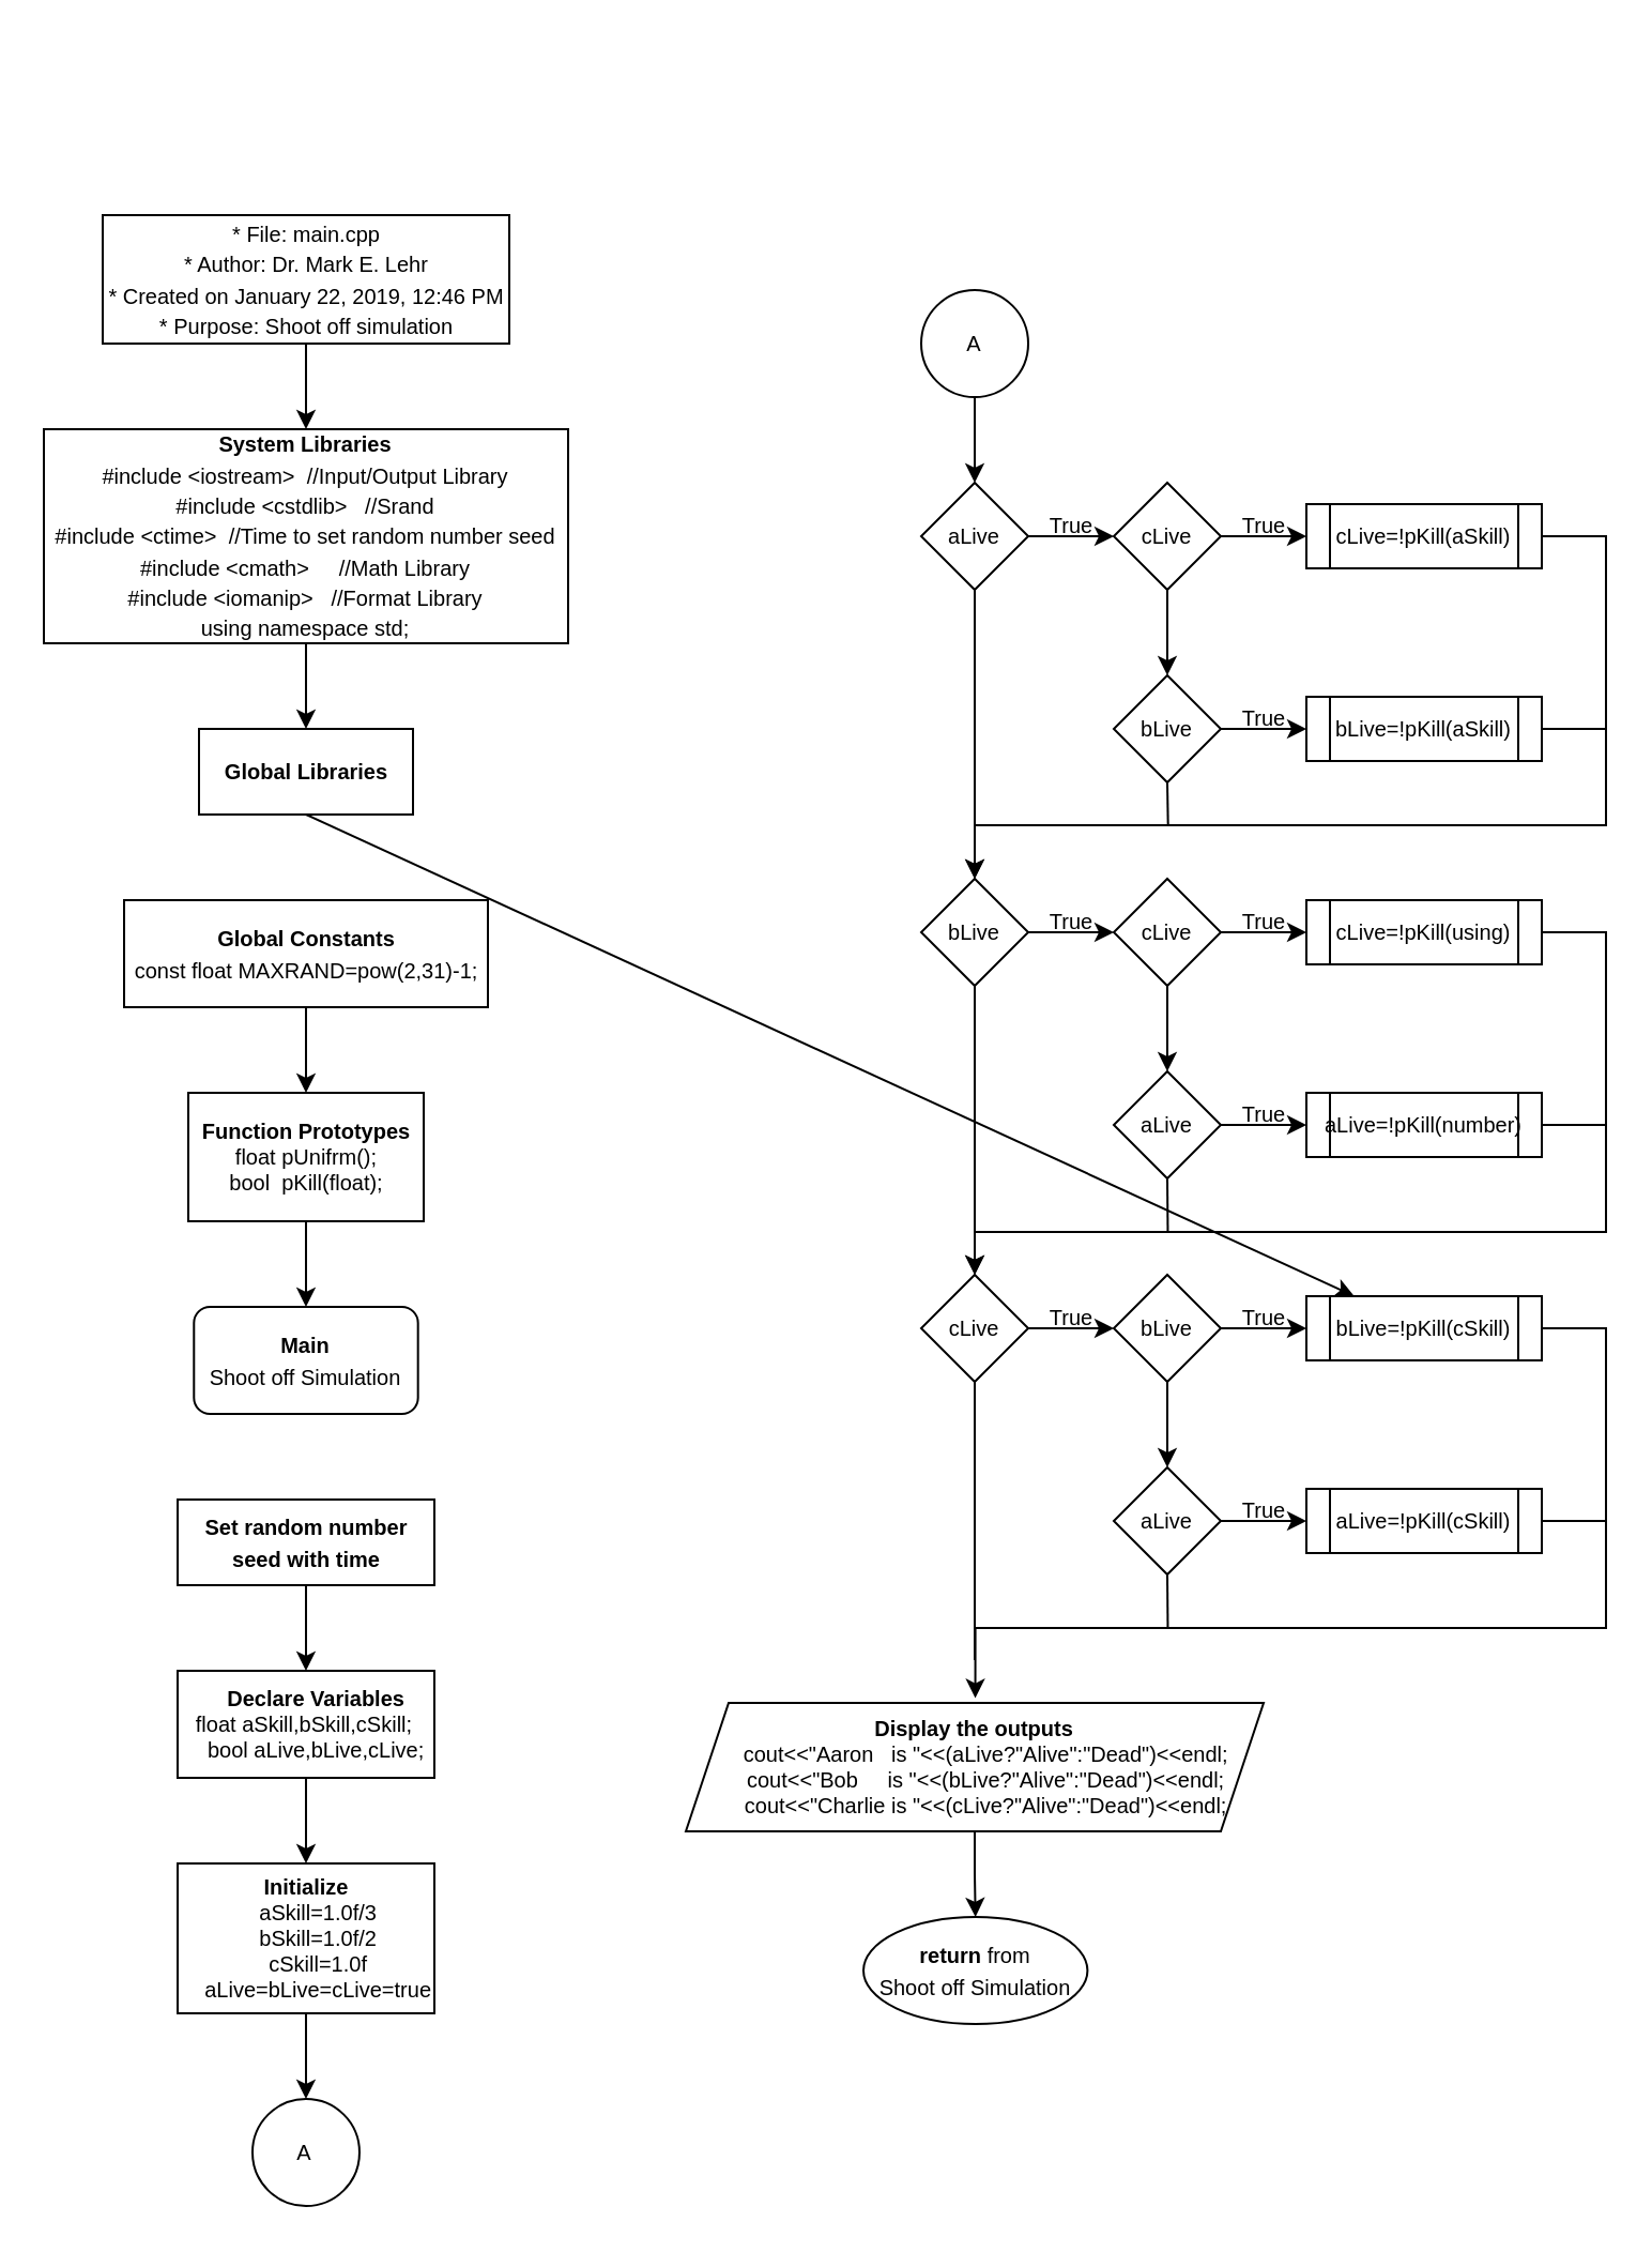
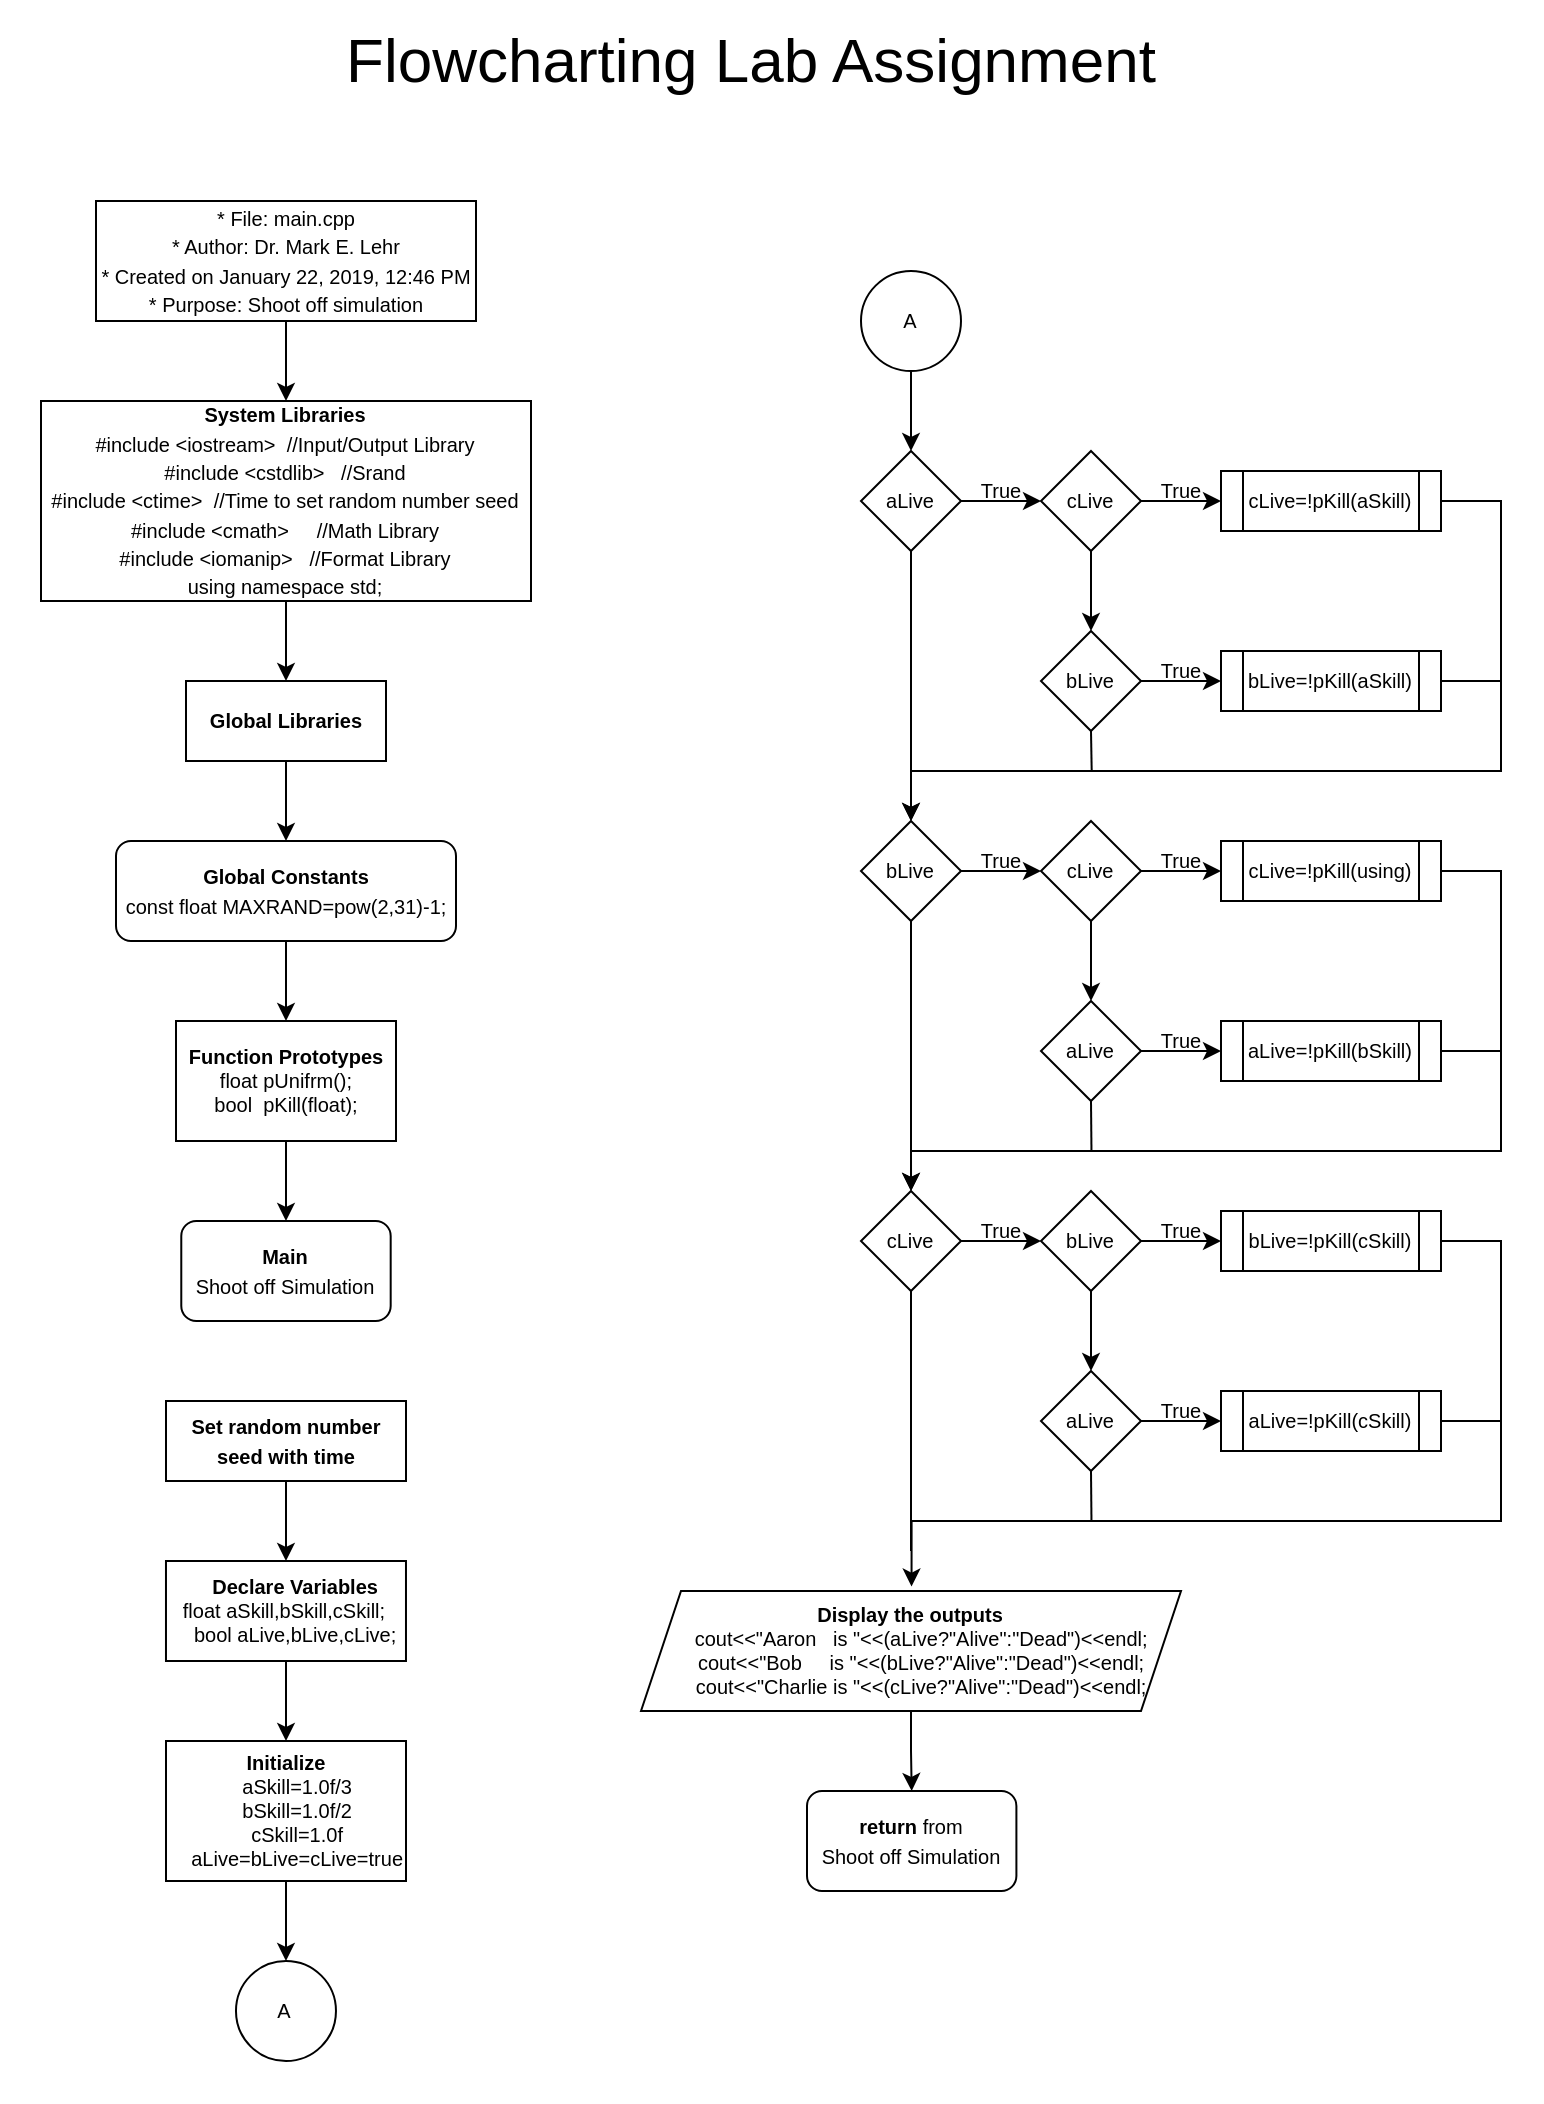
+ <mxCell id="73" value="&lt;font style=&quot;font-size: 31px&quot;&gt;Flowcharting Lab Assignment&lt;/font&gt;" style="text;html=1;align=center;verticalAlign=middle;resizable=0;points=[];autosize=1;" vertex="1" parent="1"><mxGeometry x="165" y="20" width="420" height="20" as="geometry" /></mxCell>
- <mxCell id="9" value="&lt;font style=&quot;font-size: 10px&quot;&gt;&lt;b&gt;Global Constants&lt;/b&gt;&lt;br&gt;const float MAXRAND=pow(2,31)-1;&lt;/font&gt;" style="rounded=0;whiteSpace=wrap;html=1;strokeColor=#000000;" vertex="1" parent="1"><mxGeometry x="57.5" y="420" width="170" height="50" as="geometry" /></mxCell>
+ <mxCell id="9" value="&lt;font style=&quot;font-size: 10px&quot;&gt;&lt;b&gt;Global Constants&lt;/b&gt;&lt;br&gt;const float MAXRAND=pow(2,31)-1;&lt;/font&gt;" style="whiteSpace=wrap;html=1;strokeColor=#000000;rounded=1;" vertex="1" parent="1"><mxGeometry x="57.5" y="420" width="170" height="50" as="geometry" /></mxCell>
- <mxCell id="6" style="edgeStyle=none;rounded=0;orthogonalLoop=1;jettySize=auto;html=1;exitX=0.5;exitY=1;exitDx=0;exitDy=0;" edge="1" parent="1" source="7" target="69"><mxGeometry relative="1" as="geometry" /></mxCell>
+ <mxCell id="6" style="edgeStyle=none;rounded=0;orthogonalLoop=1;jettySize=auto;html=1;exitX=0.5;exitY=1;exitDx=0;exitDy=0;entryX=0.5;entryY=0;entryDx=0;entryDy=0;" edge="1" parent="1" source="7" target="9"><mxGeometry relative="1" as="geometry" /></mxCell>
- <mxCell id="55" value="&lt;span style=&quot;font-size: 10px&quot;&gt;aLive=!pKill(number)&lt;/span&gt;" style="shape=process;whiteSpace=wrap;html=1;backgroundOutline=1;strokeColor=#000000;" vertex="1" parent="1"><mxGeometry x="610" y="510" width="110" height="30" as="geometry" /></mxCell>
+ <mxCell id="55" value="&lt;span style=&quot;font-size: 10px&quot;&gt;aLive=!pKill(bSkill)&lt;/span&gt;" style="shape=process;whiteSpace=wrap;html=1;backgroundOutline=1;strokeColor=#000000;" vertex="1" parent="1"><mxGeometry x="610" y="510" width="110" height="30" as="geometry" /></mxCell>
- <mxCell id="72" value="&lt;font style=&quot;font-size: 10px&quot;&gt;&lt;b&gt;return&lt;/b&gt; from&lt;br&gt;Shoot off Simulation&lt;br&gt;&lt;/font&gt;" style="ellipse;whiteSpace=wrap;html=1;strokeColor=#000000;" vertex="1" parent="1"><mxGeometry x="403" y="895" width="104.7" height="50" as="geometry" /></mxCell>
+ <mxCell id="72" value="&lt;font style=&quot;font-size: 10px&quot;&gt;&lt;b&gt;return&lt;/b&gt; from&lt;br&gt;Shoot off Simulation&lt;br&gt;&lt;/font&gt;" style="whiteSpace=wrap;html=1;strokeColor=#000000;rounded=1;" vertex="1" parent="1"><mxGeometry x="403" y="895" width="104.7" height="50" as="geometry" /></mxCell>
